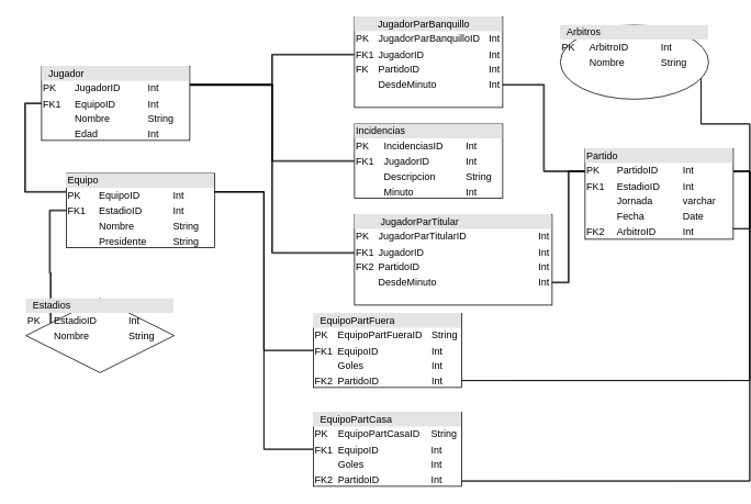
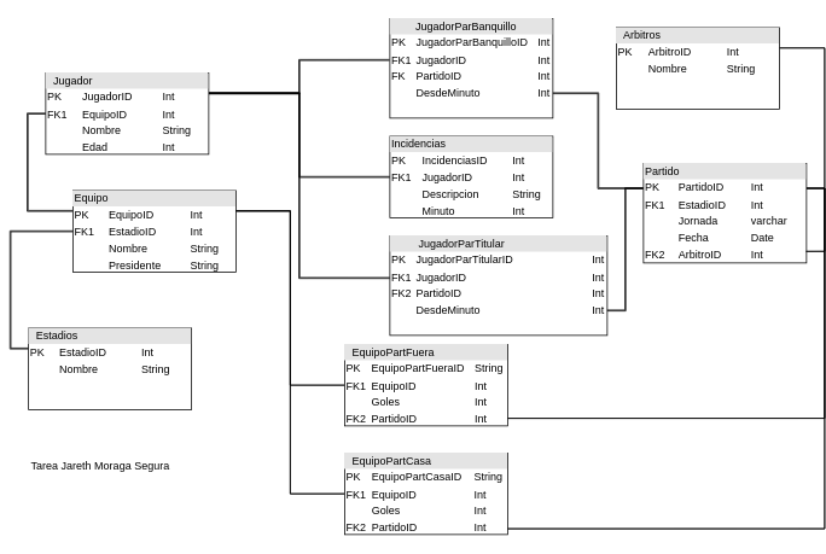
- <mxCell id="23" value="&lt;div style=&quot;box-sizing:border-box;width:100%;background:#e4e4e4;padding:2px;&quot;&gt;&lt;span style=&quot;white-space: pre;&quot;&gt; &lt;/span&gt;&lt;span style=&quot;white-space: pre;&quot;&gt; &lt;/span&gt;Arbitros&lt;/div&gt;&lt;table style=&quot;width:100%;font-size:1em;&quot; cellpadding=&quot;2&quot; cellspacing=&quot;0&quot;&gt;&lt;tbody&gt;&lt;tr&gt;&lt;td&gt;PK&lt;/td&gt;&lt;td&gt;ArbitroID&lt;/td&gt;&lt;td&gt;Int&lt;/td&gt;&lt;/tr&gt;&lt;tr&gt;&lt;td&gt;&lt;br&gt;&lt;/td&gt;&lt;td&gt;Nombre&lt;/td&gt;&lt;td&gt;String&lt;/td&gt;&lt;/tr&gt;&lt;tr&gt;&lt;td&gt;&lt;/td&gt;&lt;td&gt;&lt;br&gt;&lt;/td&gt;&lt;td&gt;&lt;br&gt;&lt;/td&gt;&lt;/tr&gt;&lt;/tbody&gt;&lt;/table&gt;" style="ellipse;verticalAlign=top;align=left;overflow=fill;html=1;whiteSpace=wrap;" parent="1" vertex="1"><mxGeometry x="680" y="30" width="180" height="90" as="geometry" /></mxCell>
+ <mxCell id="23" value="&lt;div style=&quot;box-sizing:border-box;width:100%;background:#e4e4e4;padding:2px;&quot;&gt;&lt;span style=&quot;white-space: pre;&quot;&gt; &lt;/span&gt;&lt;span style=&quot;white-space: pre;&quot;&gt; &lt;/span&gt;Arbitros&lt;/div&gt;&lt;table style=&quot;width:100%;font-size:1em;&quot; cellpadding=&quot;2&quot; cellspacing=&quot;0&quot;&gt;&lt;tbody&gt;&lt;tr&gt;&lt;td&gt;PK&lt;/td&gt;&lt;td&gt;ArbitroID&lt;/td&gt;&lt;td&gt;Int&lt;/td&gt;&lt;/tr&gt;&lt;tr&gt;&lt;td&gt;&lt;br&gt;&lt;/td&gt;&lt;td&gt;Nombre&lt;/td&gt;&lt;td&gt;String&lt;/td&gt;&lt;/tr&gt;&lt;tr&gt;&lt;td&gt;&lt;/td&gt;&lt;td&gt;&lt;br&gt;&lt;/td&gt;&lt;td&gt;&lt;br&gt;&lt;/td&gt;&lt;/tr&gt;&lt;/tbody&gt;&lt;/table&gt;" style="verticalAlign=top;align=left;overflow=fill;html=1;whiteSpace=wrap;" parent="1" vertex="1"><mxGeometry x="680" y="30" width="180" height="90" as="geometry" /></mxCell>
- <mxCell id="10" value="&lt;div style=&quot;box-sizing:border-box;width:100%;background:#e4e4e4;padding:2px;&quot;&gt;&lt;span style=&quot;white-space: pre;&quot;&gt; &lt;/span&gt;&lt;span style=&quot;white-space: pre;&quot;&gt; &lt;/span&gt;Estadios&lt;/div&gt;&lt;table style=&quot;width:100%;font-size:1em;&quot; cellpadding=&quot;2&quot; cellspacing=&quot;0&quot;&gt;&lt;tbody&gt;&lt;tr&gt;&lt;td&gt;PK&lt;/td&gt;&lt;td&gt;EstadioID&lt;/td&gt;&lt;td&gt;Int&lt;/td&gt;&lt;/tr&gt;&lt;tr&gt;&lt;td&gt;&lt;br&gt;&lt;/td&gt;&lt;td&gt;Nombre&lt;/td&gt;&lt;td&gt;String&lt;/td&gt;&lt;/tr&gt;&lt;tr&gt;&lt;td&gt;&lt;/td&gt;&lt;td&gt;&lt;br&gt;&lt;/td&gt;&lt;td&gt;&lt;br&gt;&lt;/td&gt;&lt;/tr&gt;&lt;/tbody&gt;&lt;/table&gt;" style="rhombus;verticalAlign=top;align=left;overflow=fill;html=1;whiteSpace=wrap;" parent="1" vertex="1"><mxGeometry x="31" y="362" width="180" height="90" as="geometry" /></mxCell>
+ <mxCell id="10" value="&lt;div style=&quot;box-sizing:border-box;width:100%;background:#e4e4e4;padding:2px;&quot;&gt;&lt;span style=&quot;white-space: pre;&quot;&gt; &lt;/span&gt;&lt;span style=&quot;white-space: pre;&quot;&gt; &lt;/span&gt;Estadios&lt;/div&gt;&lt;table style=&quot;width:100%;font-size:1em;&quot; cellpadding=&quot;2&quot; cellspacing=&quot;0&quot;&gt;&lt;tbody&gt;&lt;tr&gt;&lt;td&gt;PK&lt;/td&gt;&lt;td&gt;EstadioID&lt;/td&gt;&lt;td&gt;Int&lt;/td&gt;&lt;/tr&gt;&lt;tr&gt;&lt;td&gt;&lt;br&gt;&lt;/td&gt;&lt;td&gt;Nombre&lt;/td&gt;&lt;td&gt;String&lt;/td&gt;&lt;/tr&gt;&lt;tr&gt;&lt;td&gt;&lt;/td&gt;&lt;td&gt;&lt;br&gt;&lt;/td&gt;&lt;td&gt;&lt;br&gt;&lt;/td&gt;&lt;/tr&gt;&lt;/tbody&gt;&lt;/table&gt;" style="verticalAlign=top;align=left;overflow=fill;html=1;whiteSpace=wrap;" parent="1" vertex="1"><mxGeometry x="31" y="362" width="180" height="90" as="geometry" /></mxCell>
+ <mxCell id="24" value="Tarea Jareth Moraga Segura" style="text;html=1;align=center;verticalAlign=middle;resizable=0;points=[];autosize=1;strokeColor=none;fillColor=none;" parent="1" vertex="1"><mxGeometry x="20" y="500" width="180" height="30" as="geometry" /></mxCell>
